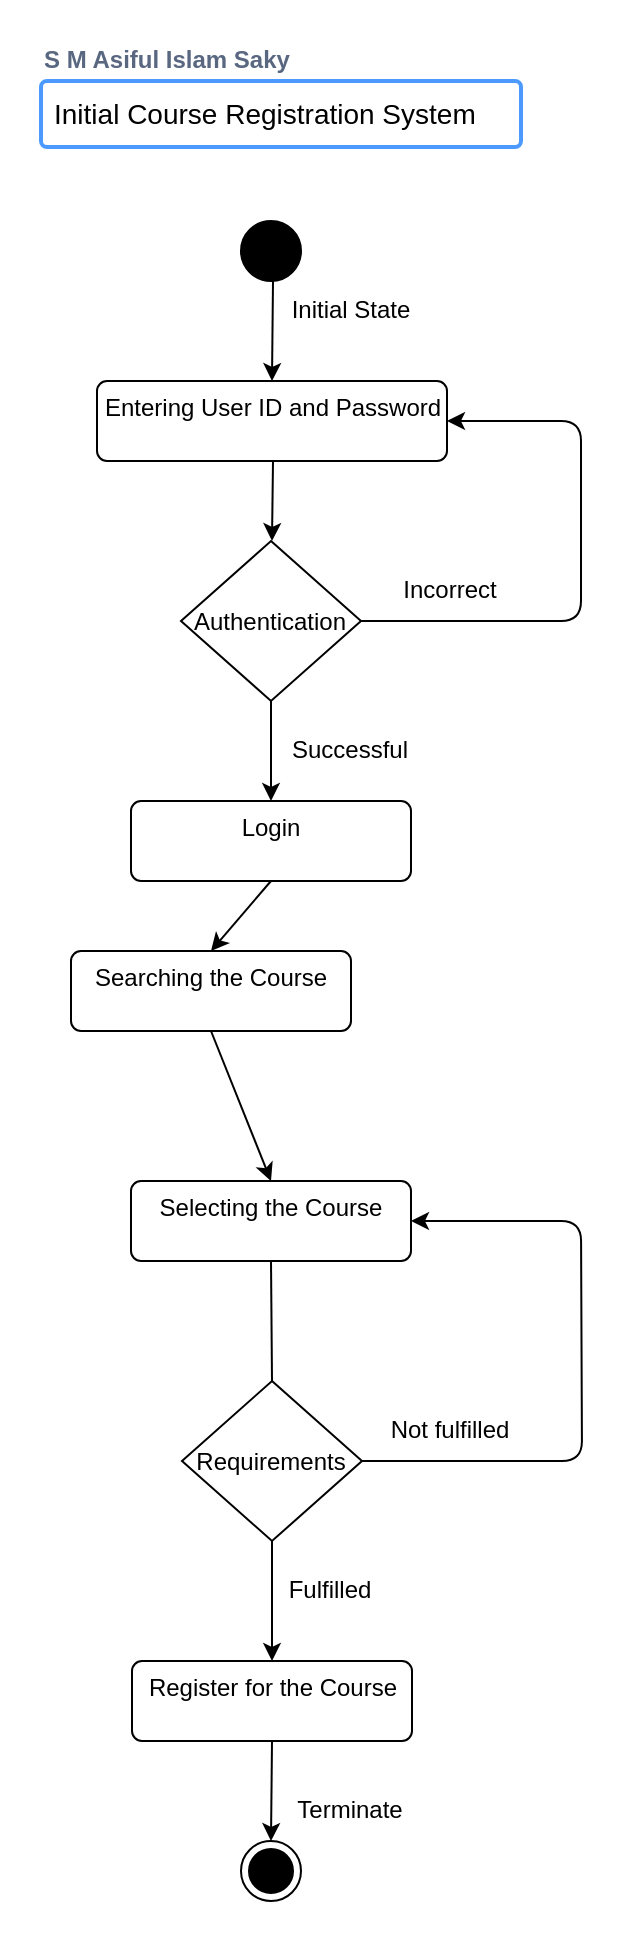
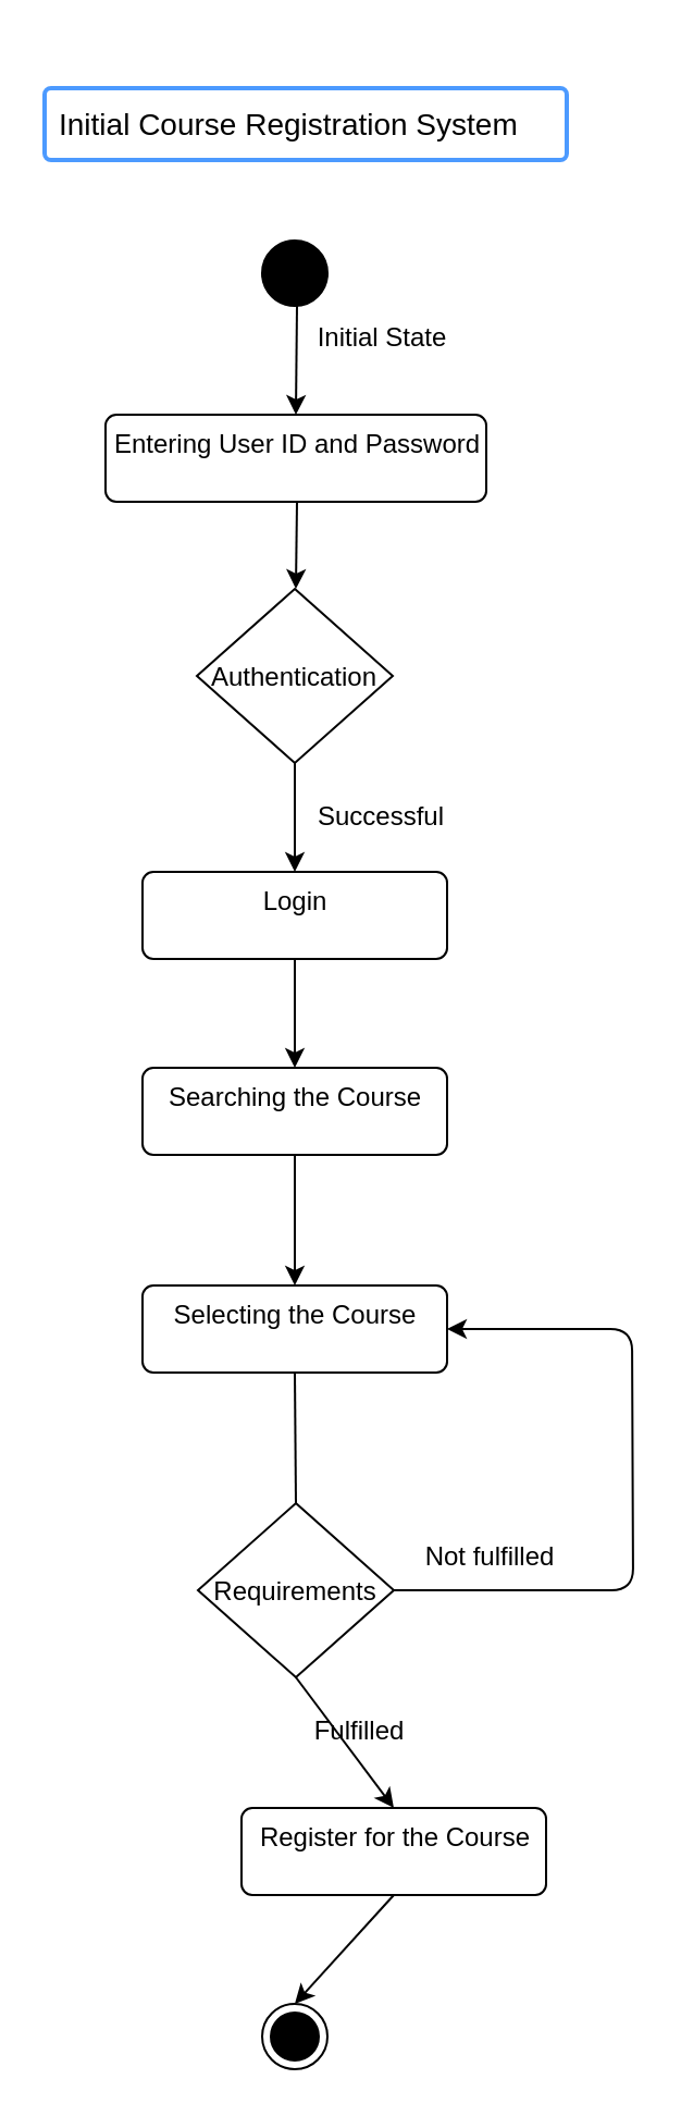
- <mxCell id="27" value="&lt;font style=&quot;font-size: 12px;&quot;&gt;S M Asiful Islam Saky&lt;/font&gt;" style="fillColor=none;strokeColor=none;html=1;fontSize=11;fontStyle=0;align=left;fontColor=#596780;fontStyle=1;fontSize=11" vertex="1" parent="1"><mxGeometry x="20" y="20" width="240" height="20" as="geometry" /></mxCell>
- <mxCell id="4" style="edgeStyle=none;html=1;exitX=1;exitY=0.5;exitDx=0;exitDy=0;entryX=1;entryY=0.5;entryDx=0;entryDy=0;" edge="1" parent="1" source="6" target="7"><mxGeometry relative="1" as="geometry"><mxPoint x="290" y="160" as="targetPoint" /><Array as="points"><mxPoint x="290" y="310" /><mxPoint x="290" y="210" /></Array></mxGeometry></mxCell>
- <mxCell id="21" value="Incorrect" style="text;html=1;strokeColor=none;fillColor=none;align=center;verticalAlign=middle;whiteSpace=wrap;rounded=0;" vertex="1" parent="1"><mxGeometry x="195" y="280" width="60" height="30" as="geometry" /></mxCell>
- <mxCell id="11" value="Searching the Course" style="html=1;align=center;verticalAlign=top;rounded=1;absoluteArcSize=1;arcSize=10;dashed=0;" vertex="1" parent="1"><mxGeometry x="35" y="475" width="140" height="40" as="geometry" /></mxCell>
+ <mxCell id="11" value="Searching the Course" style="html=1;align=center;verticalAlign=top;rounded=1;absoluteArcSize=1;arcSize=10;dashed=0;" vertex="1" parent="1"><mxGeometry x="65" y="490" width="140" height="40" as="geometry" /></mxCell>
- <mxCell id="9" value="Register for the Course" style="html=1;align=center;verticalAlign=top;rounded=1;absoluteArcSize=1;arcSize=10;dashed=0;" vertex="1" parent="1"><mxGeometry x="65.5" y="830" width="140" height="40" as="geometry" /></mxCell>
+ <mxCell id="9" value="Register for the Course" style="html=1;align=center;verticalAlign=top;rounded=1;absoluteArcSize=1;arcSize=10;dashed=0;" vertex="1" parent="1"><mxGeometry x="110.5" y="830" width="140" height="40" as="geometry" /></mxCell>
- <mxCell id="19" value="Terminate" style="text;html=1;strokeColor=none;fillColor=none;align=center;verticalAlign=middle;whiteSpace=wrap;rounded=0;" vertex="1" parent="1"><mxGeometry x="145" y="890" width="60" height="30" as="geometry" /></mxCell>
